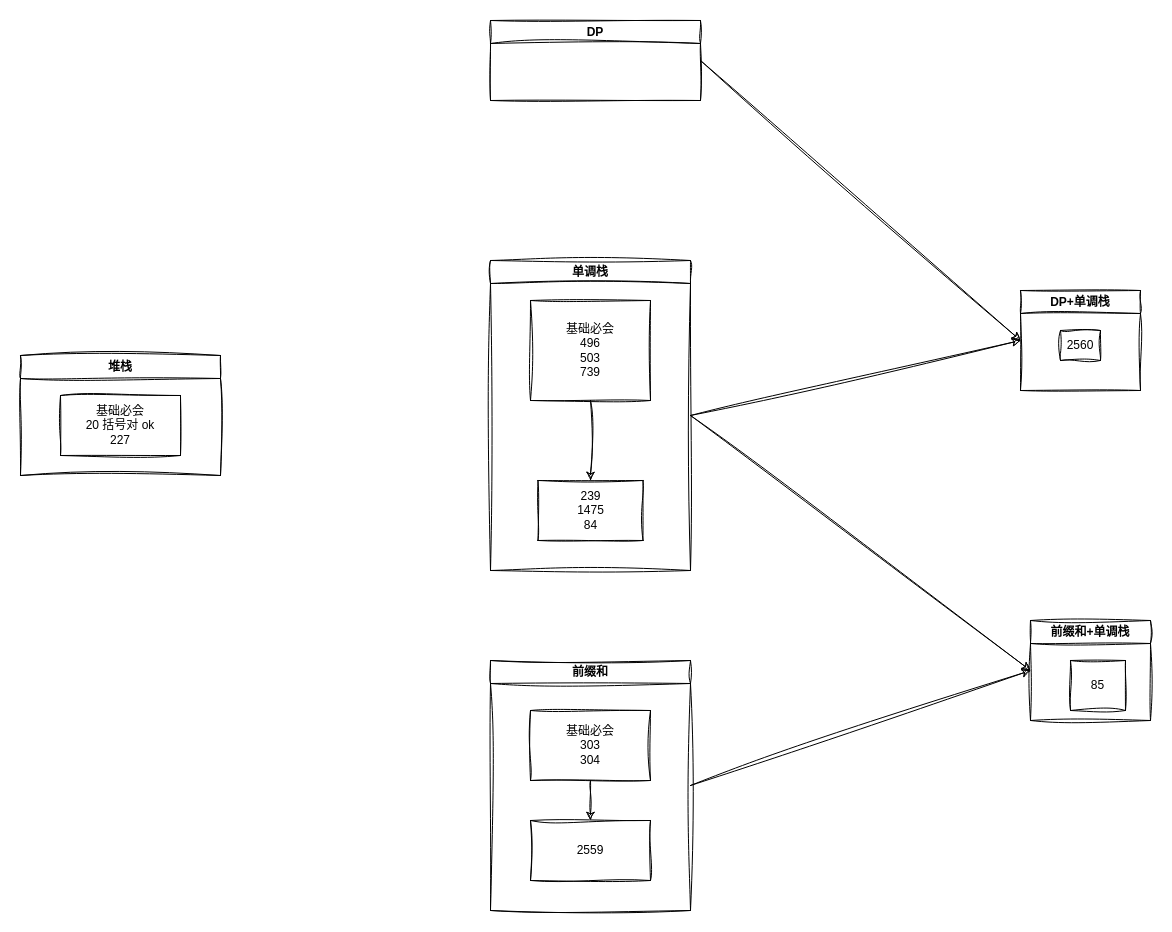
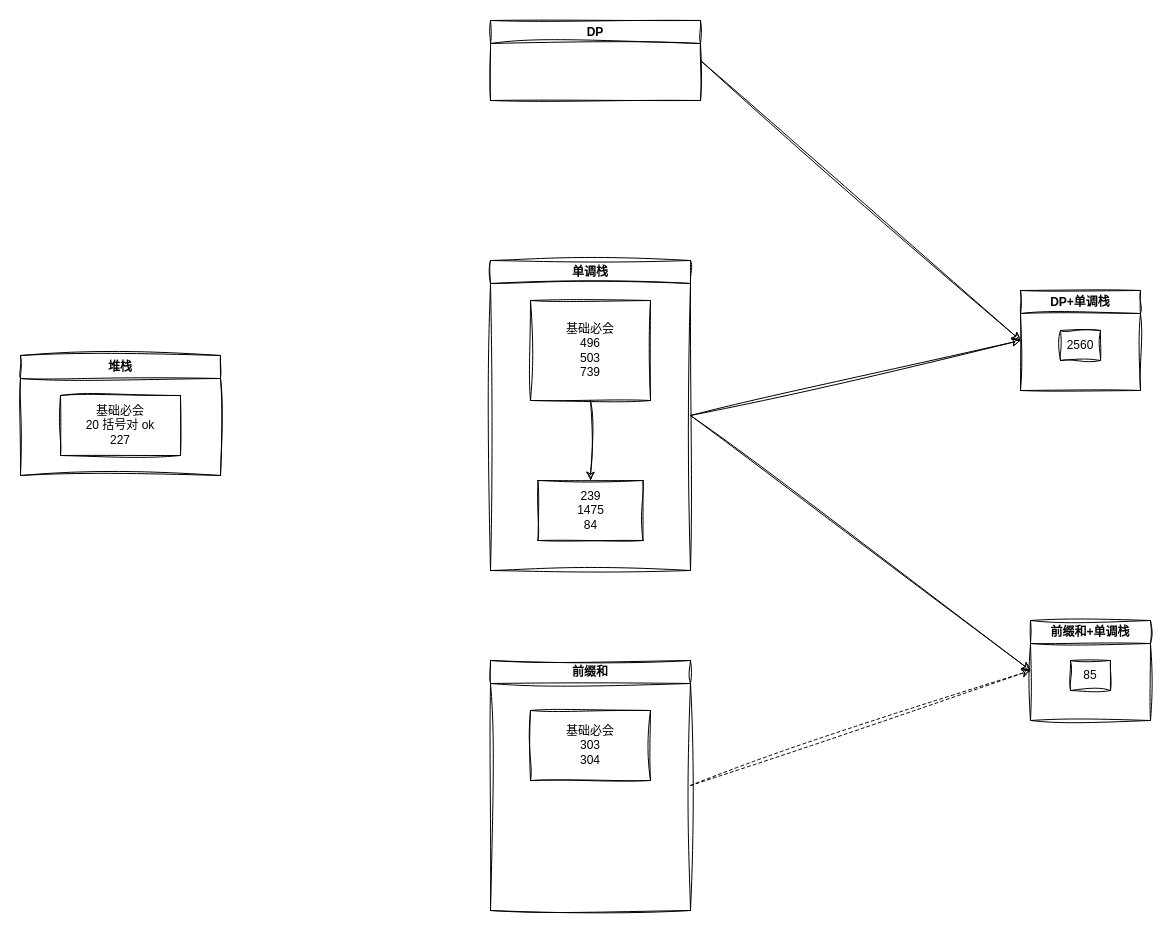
- <mxCell id="12" value="85" style="whiteSpace=wrap;html=1;rounded=0;sketch=1;curveFitting=1;jiggle=2;" parent="11" vertex="1"><mxGeometry x="40" y="40" width="55" height="50" as="geometry" /></mxCell>
+ <mxCell id="12" value="85" style="whiteSpace=wrap;html=1;rounded=0;sketch=1;curveFitting=1;jiggle=2;" parent="11" vertex="1"><mxGeometry x="40" y="40" width="40" height="30" as="geometry" /></mxCell>
- <mxCell id="2" style="edgeStyle=none;html=1;entryX=0;entryY=0.5;entryDx=0;entryDy=0;exitX=1;exitY=0.5;exitDx=0;exitDy=0;rounded=0;sketch=1;curveFitting=1;jiggle=2;" parent="1" source="3" target="11" edge="1"><mxGeometry relative="1" as="geometry" /></mxCell>
+ <mxCell id="2" style="edgeStyle=none;html=1;entryX=0;entryY=0.5;entryDx=0;entryDy=0;exitX=1;exitY=0.5;exitDx=0;exitDy=0;rounded=0;sketch=1;curveFitting=1;jiggle=2;dashed=1;" parent="1" source="3" target="11" edge="1"><mxGeometry relative="1" as="geometry" /></mxCell>
- <mxCell id="4" style="edgeStyle=none;html=1;exitX=0.5;exitY=1;exitDx=0;exitDy=0;entryX=0.5;entryY=0;entryDx=0;entryDy=0;rounded=0;sketch=1;curveFitting=1;jiggle=2;" parent="3" source="5" target="6" edge="1"><mxGeometry relative="1" as="geometry" /></mxCell>
- <mxCell id="6" value="2559" style="whiteSpace=wrap;html=1;rounded=0;sketch=1;curveFitting=1;jiggle=2;" parent="3" vertex="1"><mxGeometry x="40" y="160" width="120" height="60" as="geometry" /></mxCell>
